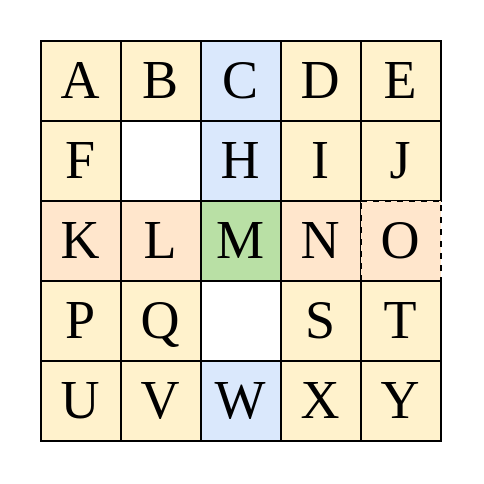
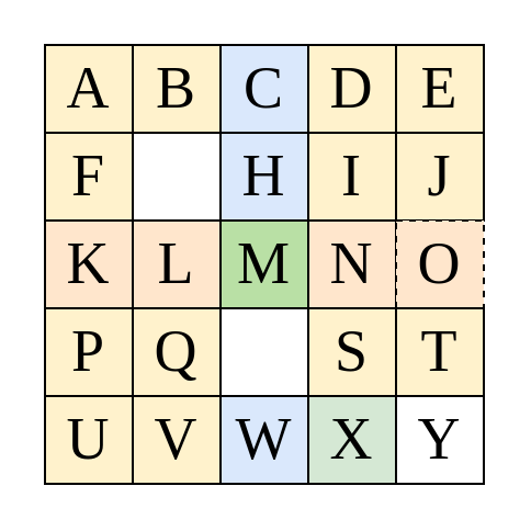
- <mxCell id="23" value="X" style="whiteSpace=wrap;html=1;aspect=fixed;fontFamily=Lucida Console;verticalAlign=middle;labelBorderColor=none;spacing=0;fontSize=27;fillColor=#fff2cc;strokeColor=#000000;" vertex="1" parent="1"><mxGeometry x="140" y="180" width="40" height="40" as="geometry" /></mxCell>
+ <mxCell id="23" value="X" style="whiteSpace=wrap;html=1;aspect=fixed;fontFamily=Lucida Console;verticalAlign=middle;labelBorderColor=none;spacing=0;fontSize=27;fillColor=#d5e8d4;strokeColor=#000000;" vertex="1" parent="1"><mxGeometry x="140" y="180" width="40" height="40" as="geometry" /></mxCell>
- <mxCell id="24" value="Y" style="whiteSpace=wrap;html=1;aspect=fixed;fontFamily=Lucida Console;verticalAlign=middle;labelBorderColor=none;spacing=0;fontSize=27;fillColor=#fff2cc;strokeColor=#000000;" vertex="1" parent="1"><mxGeometry x="180" y="180" width="40" height="40" as="geometry" /></mxCell>
+ <mxCell id="24" value="Y" style="whiteSpace=wrap;html=1;aspect=fixed;fontFamily=Lucida Console;verticalAlign=middle;labelBorderColor=none;spacing=0;fontSize=27;fillColor=#ffffff;strokeColor=#000000;" vertex="1" parent="1"><mxGeometry x="180" y="180" width="40" height="40" as="geometry" /></mxCell>
